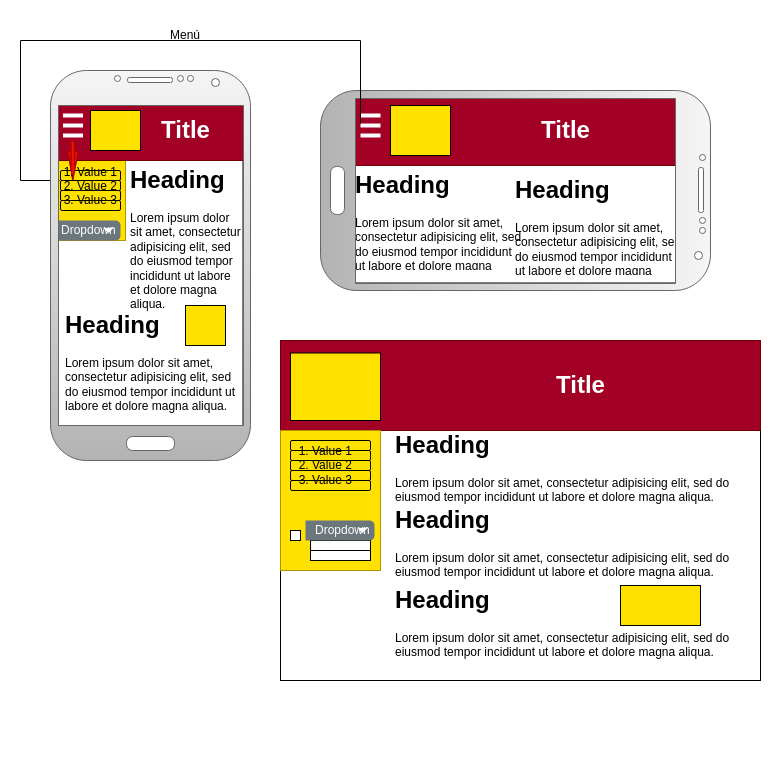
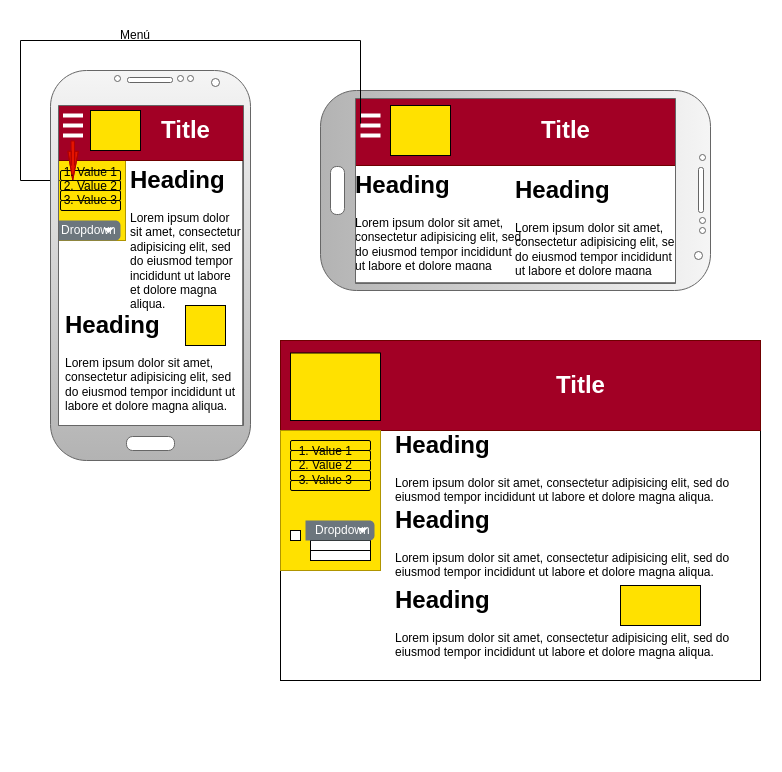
- <mxCell id="25" value="Menú" style="text;html=1;strokeColor=none;fillColor=none;align=center;verticalAlign=middle;whiteSpace=wrap;rounded=0;fontColor=#000000;" vertex="1" parent="1"><mxGeometry x="155" width="60" height="30" as="geometry" y="20" /></mxCell>
+ <mxCell id="25" value="Menú" style="text;html=1;strokeColor=none;fillColor=none;align=center;verticalAlign=middle;whiteSpace=wrap;rounded=0;fontColor=#000000;" vertex="1" parent="1"><mxGeometry x="105" y="20" width="60" height="30" as="geometry" /></mxCell>
